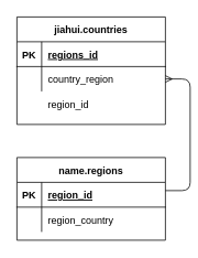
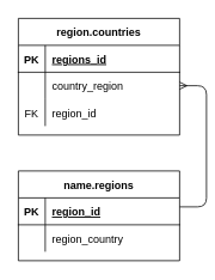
- <mxCell id="9" value="jiahui.countries" style="shape=table;startSize=30;container=1;collapsible=1;childLayout=tableLayout;fixedRows=1;rowLines=0;fontStyle=1;align=center;resizeLast=1;strokeColor=#000000;" vertex="1" parent="1"><mxGeometry x="20" y="20" width="180" height="130" as="geometry" /></mxCell>
+ <mxCell id="9" value="region.countries" style="shape=table;startSize=30;container=1;collapsible=1;childLayout=tableLayout;fixedRows=1;rowLines=0;fontStyle=1;align=center;resizeLast=1;strokeColor=#000000;" vertex="1" parent="1"><mxGeometry x="20" y="20" width="180" height="130" as="geometry" /></mxCell>
+ <mxCell id="17" value="FK" style="shape=partialRectangle;connectable=0;fillColor=none;top=0;left=0;bottom=0;right=0;editable=1;overflow=hidden;" vertex="1" parent="16"><mxGeometry width="30" height="30" as="geometry" /></mxCell>
